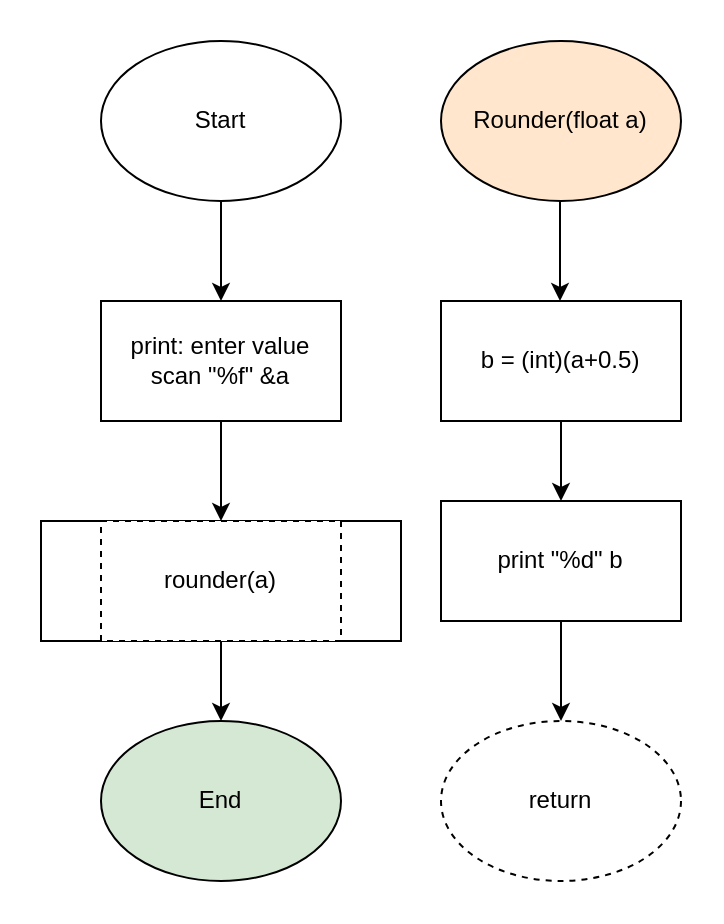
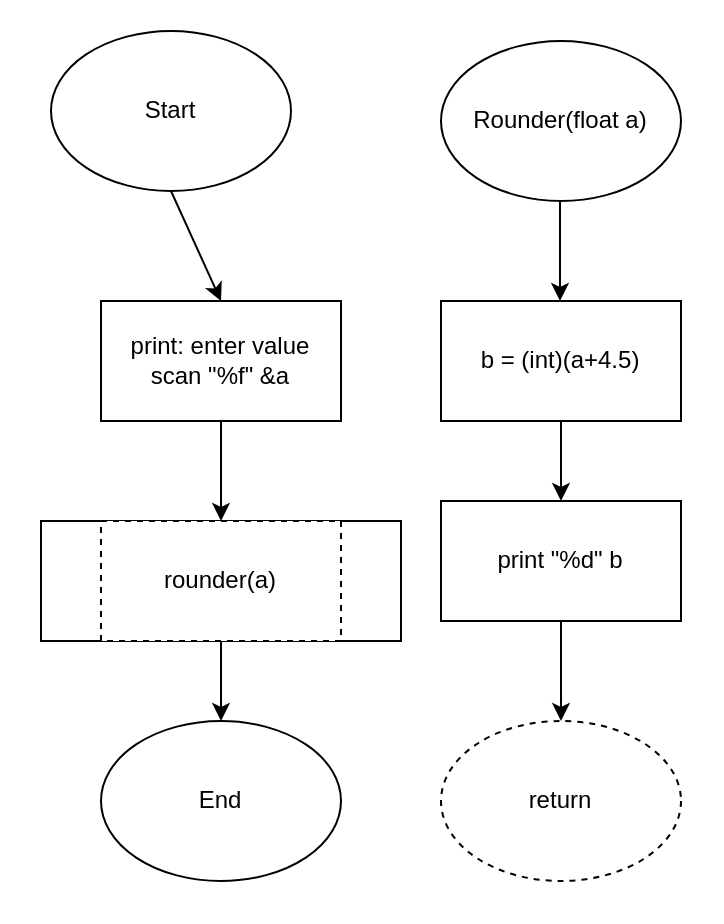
- <mxCell id="2" value="Start" style="ellipse;whiteSpace=wrap;html=1;" vertex="1" parent="1"><mxGeometry x="50" y="20" width="120" height="80" as="geometry" /></mxCell>
+ <mxCell id="2" value="Start" style="ellipse;whiteSpace=wrap;html=1;" vertex="1" parent="1"><mxGeometry x="25" y="15" width="120" height="80" as="geometry" /></mxCell>
- <mxCell id="10" value="Rounder(float a)" style="ellipse;whiteSpace=wrap;html=1;fillColor=#ffe6cc;" vertex="1" parent="1"><mxGeometry x="220" y="20" width="120" height="80" as="geometry" /></mxCell>
+ <mxCell id="10" value="Rounder(float a)" style="ellipse;whiteSpace=wrap;html=1;" vertex="1" parent="1"><mxGeometry x="220" y="20" width="120" height="80" as="geometry" /></mxCell>
- <mxCell id="11" value="b = (int)(a+0.5)" style="rounded=0;whiteSpace=wrap;html=1;" vertex="1" parent="1"><mxGeometry x="220" y="150" width="120" height="60" as="geometry" /></mxCell>
+ <mxCell id="11" value="b = (int)(a+4.5)" style="rounded=0;whiteSpace=wrap;html=1;" vertex="1" parent="1"><mxGeometry x="220" y="150" width="120" height="60" as="geometry" /></mxCell>
- <mxCell id="9" value="End" style="ellipse;whiteSpace=wrap;html=1;fillColor=#d5e8d4;" vertex="1" parent="1"><mxGeometry x="50" y="360" width="120" height="80" as="geometry" /></mxCell>
+ <mxCell id="9" value="End" style="ellipse;whiteSpace=wrap;html=1;" vertex="1" parent="1"><mxGeometry x="50" y="360" width="120" height="80" as="geometry" /></mxCell>
